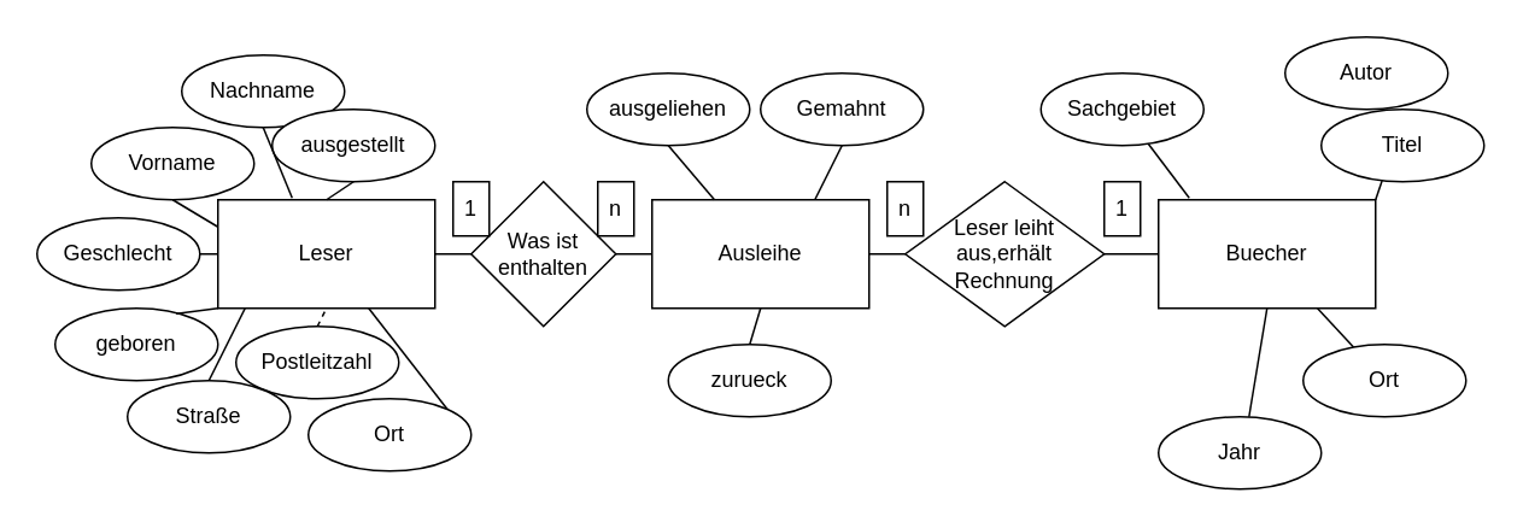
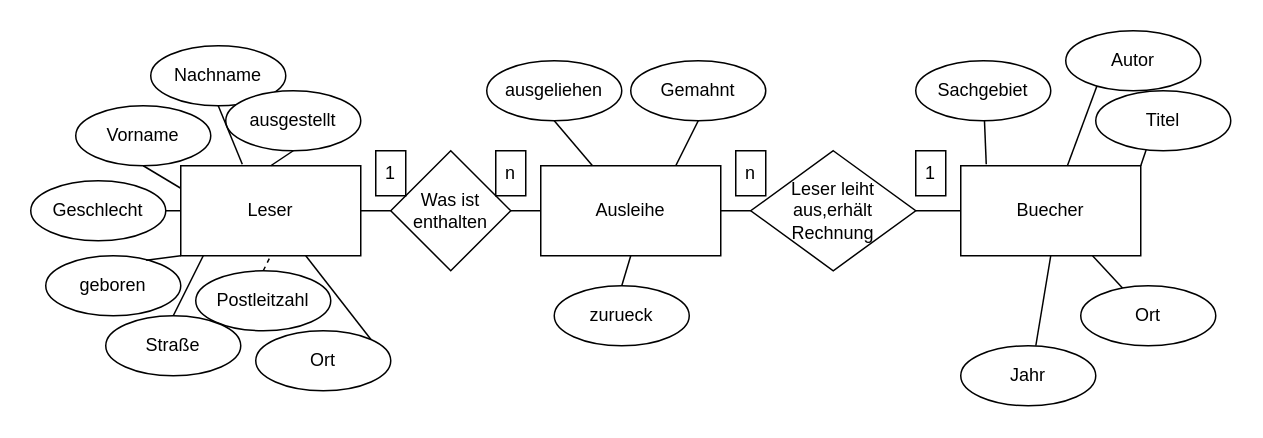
- <mxCell id="41" value="Sachgebiet" style="ellipse;whiteSpace=wrap;html=1;" vertex="1" parent="1"><mxGeometry x="575" y="40" width="90" height="40" as="geometry" /></mxCell>
+ <mxCell id="41" value="Sachgebiet" style="ellipse;whiteSpace=wrap;html=1;" vertex="1" parent="1"><mxGeometry x="610" y="40" width="90" height="40" as="geometry" /></mxCell>
+ <mxCell id="43" value="" style="endArrow=none;html=1;entryX=0.231;entryY=0.919;entryDx=0;entryDy=0;entryPerimeter=0;" edge="1" parent="1" source="4" target="40"><mxGeometry width="50" height="50" relative="1" as="geometry"><mxPoint x="682" y="107" as="sourcePoint" /><mxPoint x="657.98" y="91" as="targetPoint" /></mxGeometry></mxCell>
